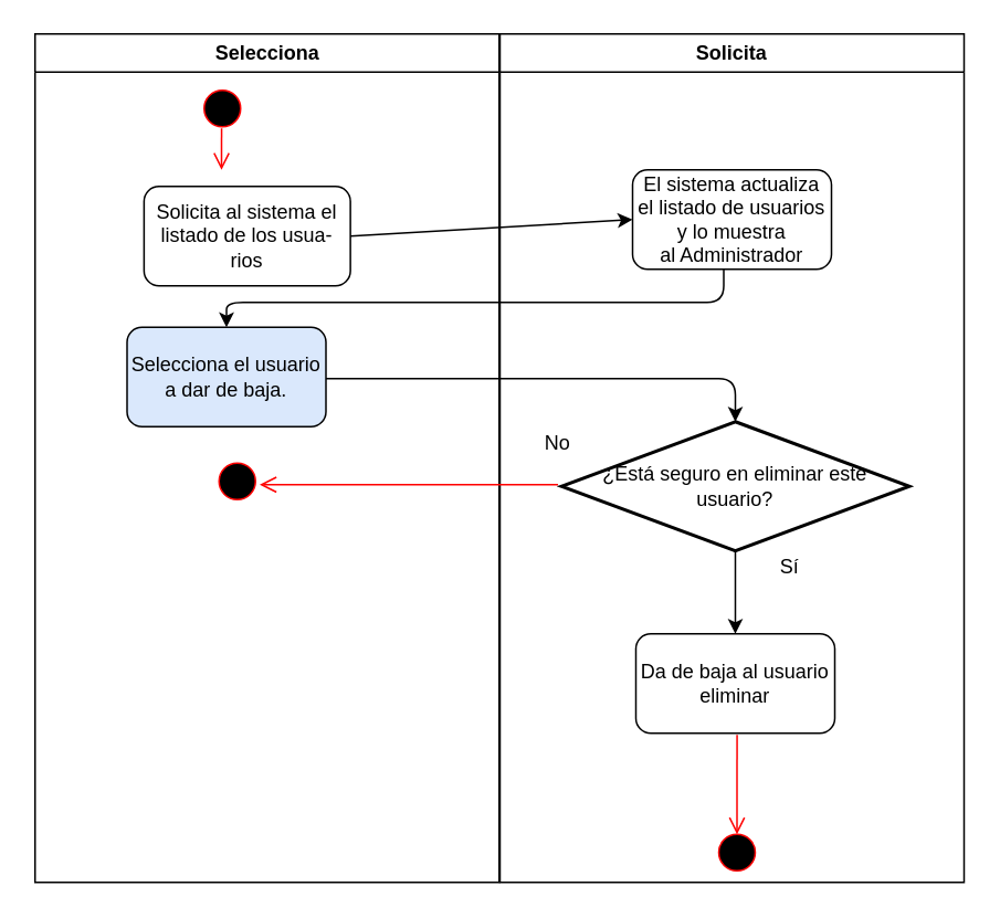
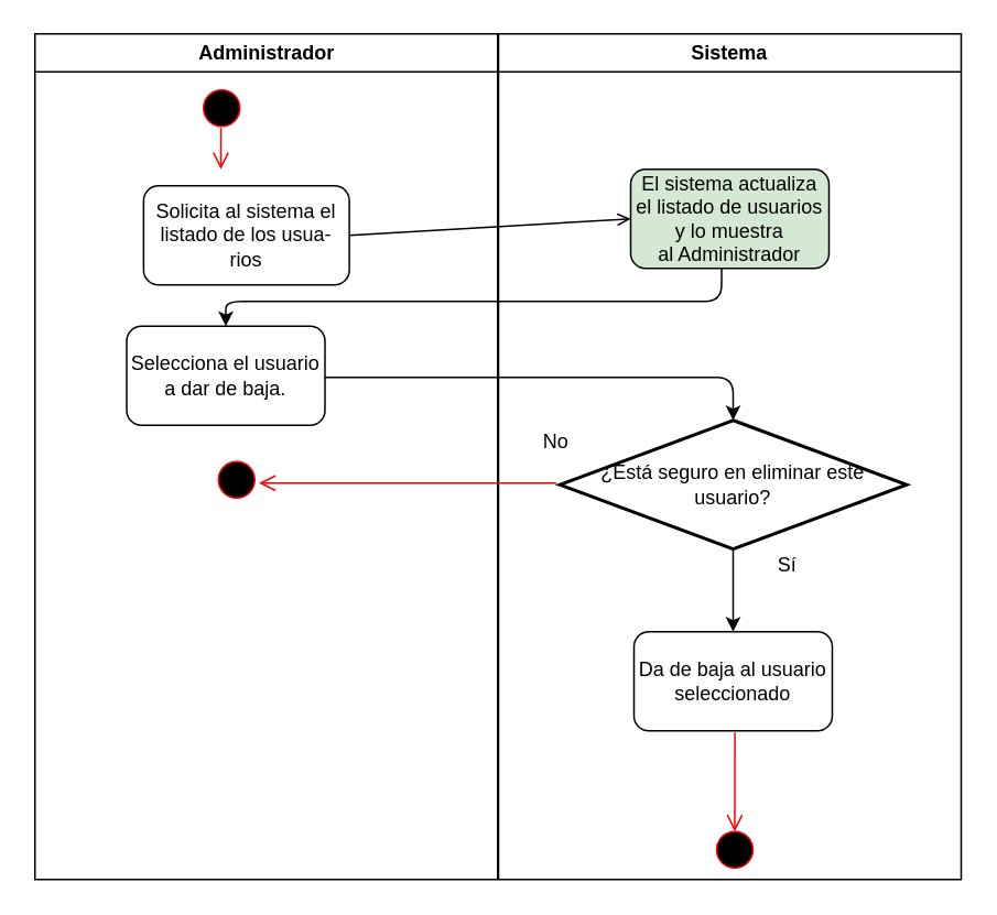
- <mxCell id="2" value="Selecciona" style="swimlane;whiteSpace=wrap" parent="1" vertex="1"><mxGeometry x="20.5" y="20" width="280" height="512" as="geometry" /></mxCell>
+ <mxCell id="2" value="Administrador" style="swimlane;whiteSpace=wrap" parent="1" vertex="1"><mxGeometry x="20.5" y="20" width="280" height="512" as="geometry" /></mxCell>
- <mxCell id="8" value="Solicita" style="swimlane;whiteSpace=wrap" parent="1" vertex="1"><mxGeometry x="301" y="20" width="280" height="512" as="geometry" /></mxCell>
+ <mxCell id="8" value="Sistema" style="swimlane;whiteSpace=wrap" parent="1" vertex="1"><mxGeometry x="301" y="20" width="280" height="512" as="geometry" /></mxCell>
- <mxCell id="18" value="" style="endArrow=classic;html=1;entryX=0;entryY=0.5;entryDx=0;entryDy=0;exitX=1;exitY=0.5;exitDx=0;exitDy=0;" edge="1" parent="1" source="5" target="9"><mxGeometry width="50" height="50" relative="1" as="geometry"><mxPoint x="186" y="272" as="sourcePoint" /><mxPoint x="236" y="222" as="targetPoint" /></mxGeometry></mxCell>
+ <mxCell id="18" value="" style="endArrow=open;html=1;entryX=0;entryY=0.5;entryDx=0;entryDy=0;exitX=1;exitY=0.5;exitDx=0;exitDy=0;" edge="1" parent="1" source="5" target="9"><mxGeometry width="50" height="50" relative="1" as="geometry"><mxPoint x="186" y="272" as="sourcePoint" /><mxPoint x="236" y="222" as="targetPoint" /></mxGeometry></mxCell>
- <mxCell id="9" value="&lt;div&gt;El sistema actualiza el listado de usuarios y lo muestra&lt;/div&gt;&lt;div&gt;al Administrador&lt;/div&gt;" style="rounded=1;whiteSpace=wrap;html=1;" vertex="1" parent="8"><mxGeometry x="80" y="82" width="120" height="60" as="geometry" /></mxCell>
+ <mxCell id="9" value="&lt;div&gt;El sistema actualiza el listado de usuarios y lo muestra&lt;/div&gt;&lt;div&gt;al Administrador&lt;/div&gt;" style="rounded=1;whiteSpace=wrap;html=1;fillColor=#d5e8d4;" vertex="1" parent="8"><mxGeometry x="80" y="82" width="120" height="60" as="geometry" /></mxCell>
- <mxCell id="6" value="Selecciona el usuario a dar de baja." style="rounded=1;whiteSpace=wrap;html=1;fillColor=#dae8fc;" vertex="1" parent="2"><mxGeometry x="55.5" y="177" width="120" height="60" as="geometry" /></mxCell>
+ <mxCell id="6" value="Selecciona el usuario a dar de baja." style="rounded=1;whiteSpace=wrap;html=1;" vertex="1" parent="2"><mxGeometry x="55.5" y="177" width="120" height="60" as="geometry" /></mxCell>
- <mxCell id="12" value="Da de baja al usuario eliminar" style="rounded=1;whiteSpace=wrap;html=1;" vertex="1" parent="8"><mxGeometry x="82" y="362" width="120" height="60" as="geometry" /></mxCell>
+ <mxCell id="12" value="Da de baja al usuario seleccionado" style="rounded=1;whiteSpace=wrap;html=1;" vertex="1" parent="8"><mxGeometry x="82" y="362" width="120" height="60" as="geometry" /></mxCell>
